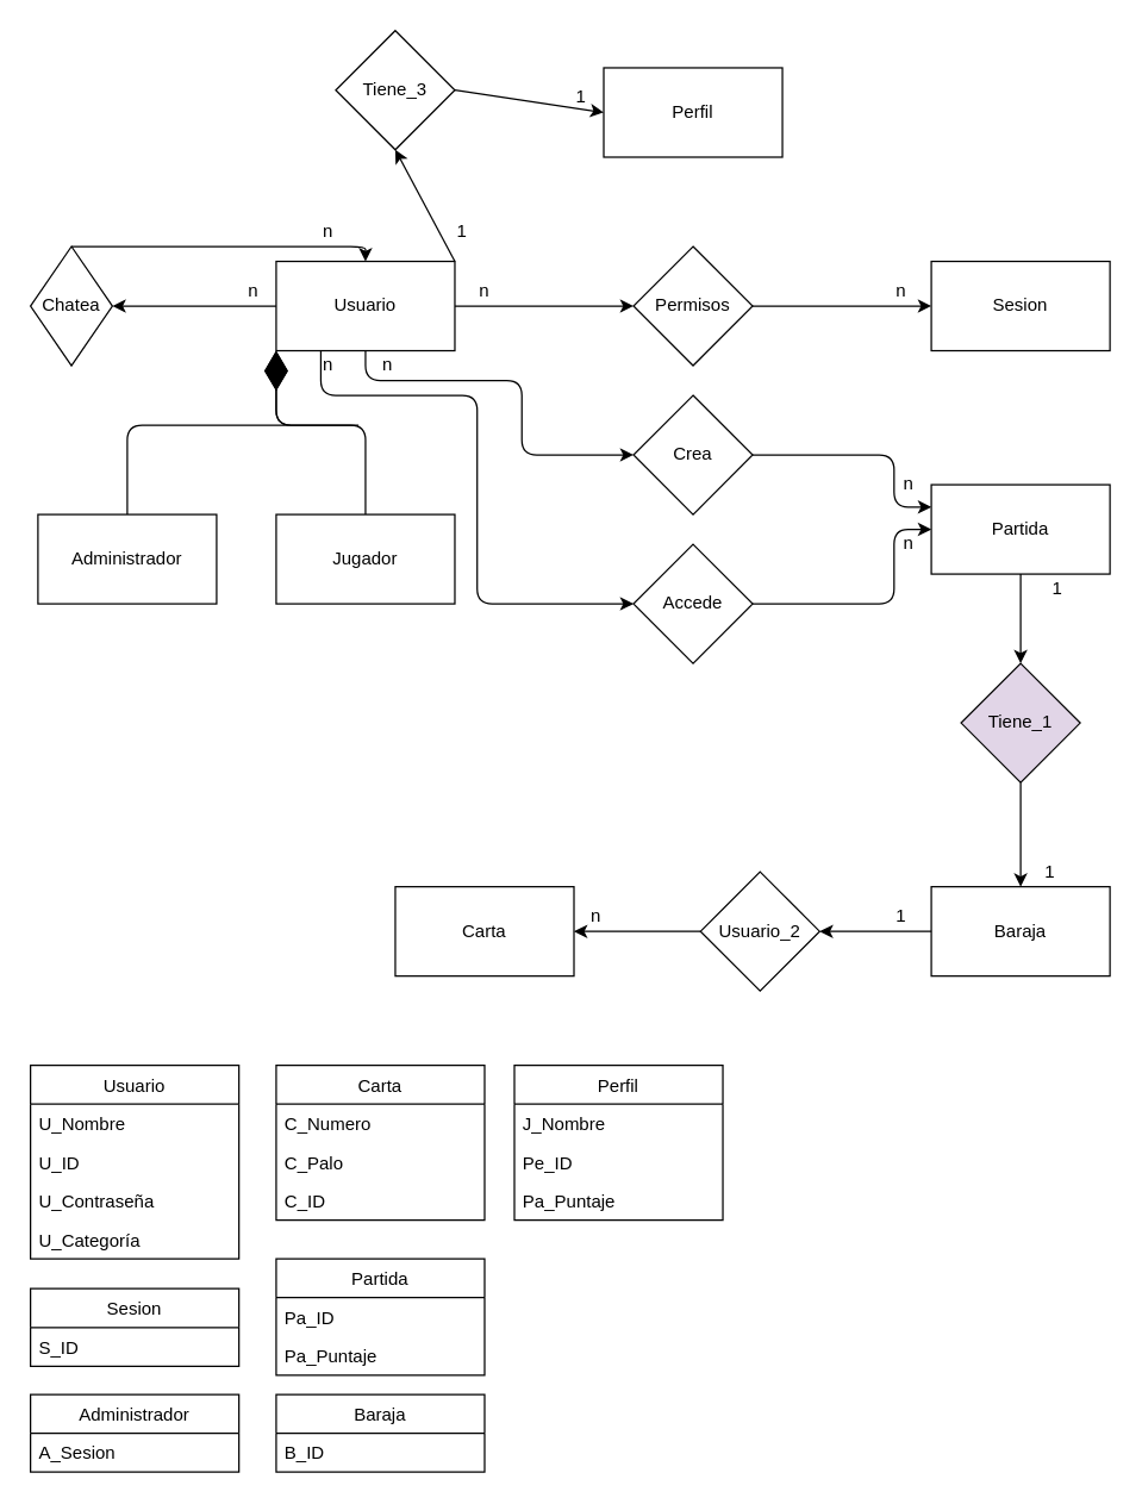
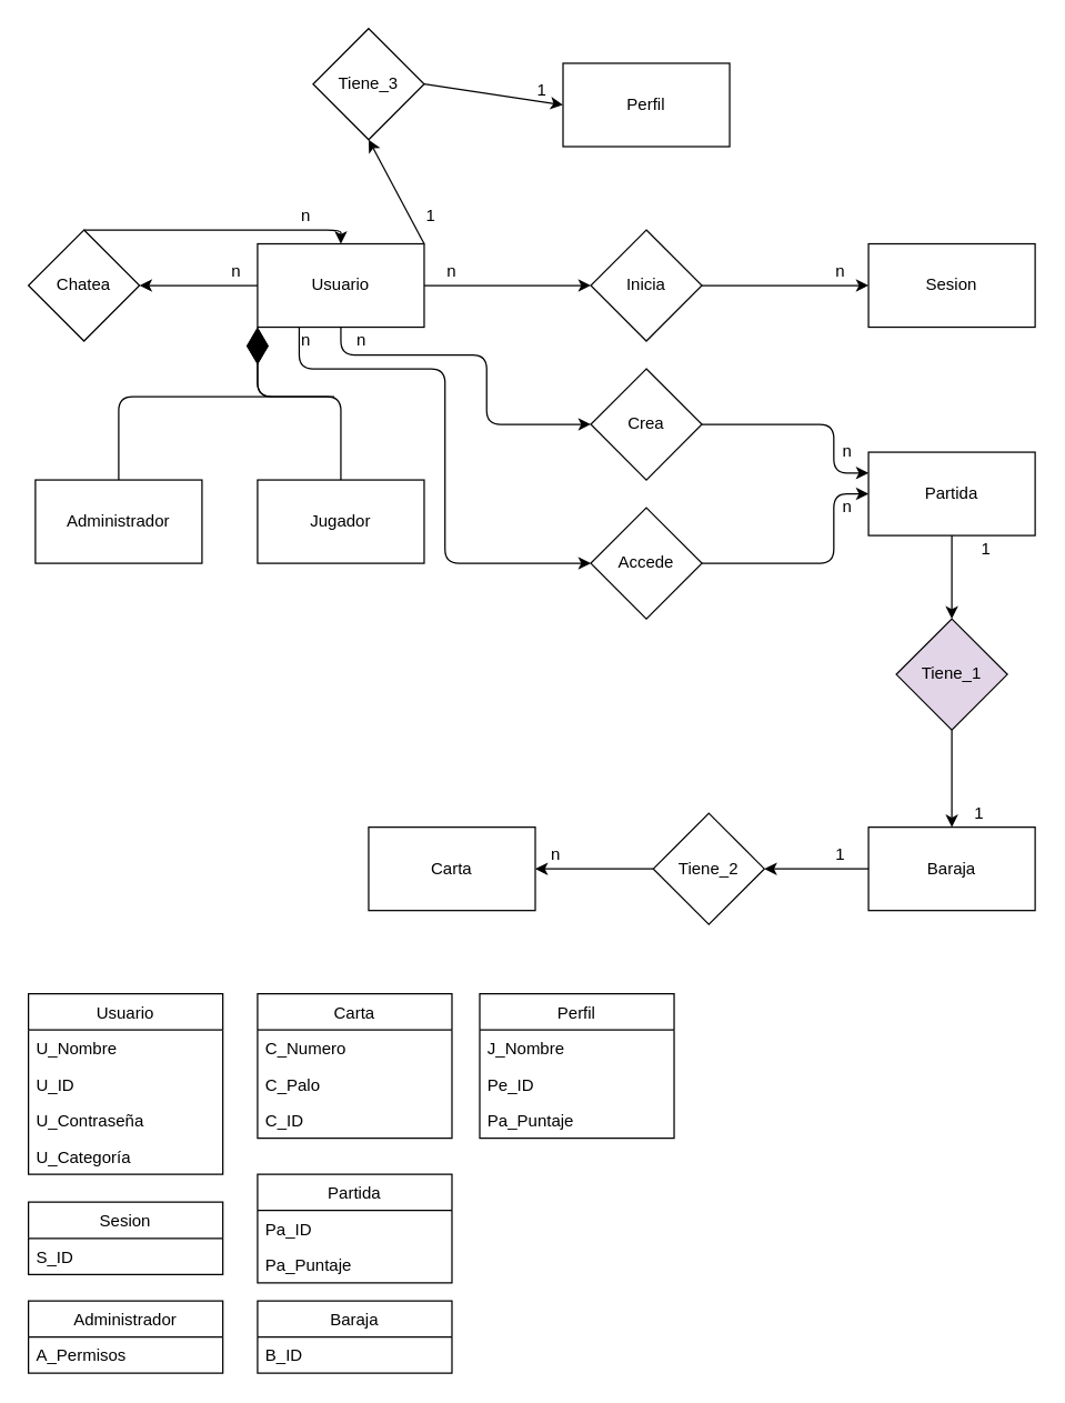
- <mxCell id="13" value="Chatea" style="rhombus;whiteSpace=wrap;html=1;" vertex="1" parent="1"><mxGeometry x="20" y="165" width="55" height="80" as="geometry" /></mxCell>
+ <mxCell id="13" value="Chatea" style="rhombus;whiteSpace=wrap;html=1;" vertex="1" parent="1"><mxGeometry x="20" y="165" width="80" height="80" as="geometry" /></mxCell>
- <mxCell id="7" value="Permisos" style="rhombus;whiteSpace=wrap;html=1;" vertex="1" parent="1"><mxGeometry x="425" y="165" width="80" height="80" as="geometry" /></mxCell>
+ <mxCell id="7" value="Inicia" style="rhombus;whiteSpace=wrap;html=1;" vertex="1" parent="1"><mxGeometry x="425" y="165" width="80" height="80" as="geometry" /></mxCell>
- <mxCell id="56" value="Usuario_2" style="rhombus;whiteSpace=wrap;html=1;" vertex="1" parent="1"><mxGeometry x="470" y="585" width="80" height="80" as="geometry" /></mxCell>
+ <mxCell id="56" value="Tiene_2" style="rhombus;whiteSpace=wrap;html=1;" vertex="1" parent="1"><mxGeometry x="470" y="585" width="80" height="80" as="geometry" /></mxCell>
- <mxCell id="41" value="A_Sesion" style="text;strokeColor=none;fillColor=none;align=left;verticalAlign=top;spacingLeft=4;spacingRight=4;overflow=hidden;rotatable=0;points=[[0,0.5],[1,0.5]];portConstraint=eastwest;" vertex="1" parent="40"><mxGeometry y="26" width="140" height="26" as="geometry" /></mxCell>
+ <mxCell id="41" value="A_Permisos" style="text;strokeColor=none;fillColor=none;align=left;verticalAlign=top;spacingLeft=4;spacingRight=4;overflow=hidden;rotatable=0;points=[[0,0.5],[1,0.5]];portConstraint=eastwest;" vertex="1" parent="40"><mxGeometry y="26" width="140" height="26" as="geometry" /></mxCell>
